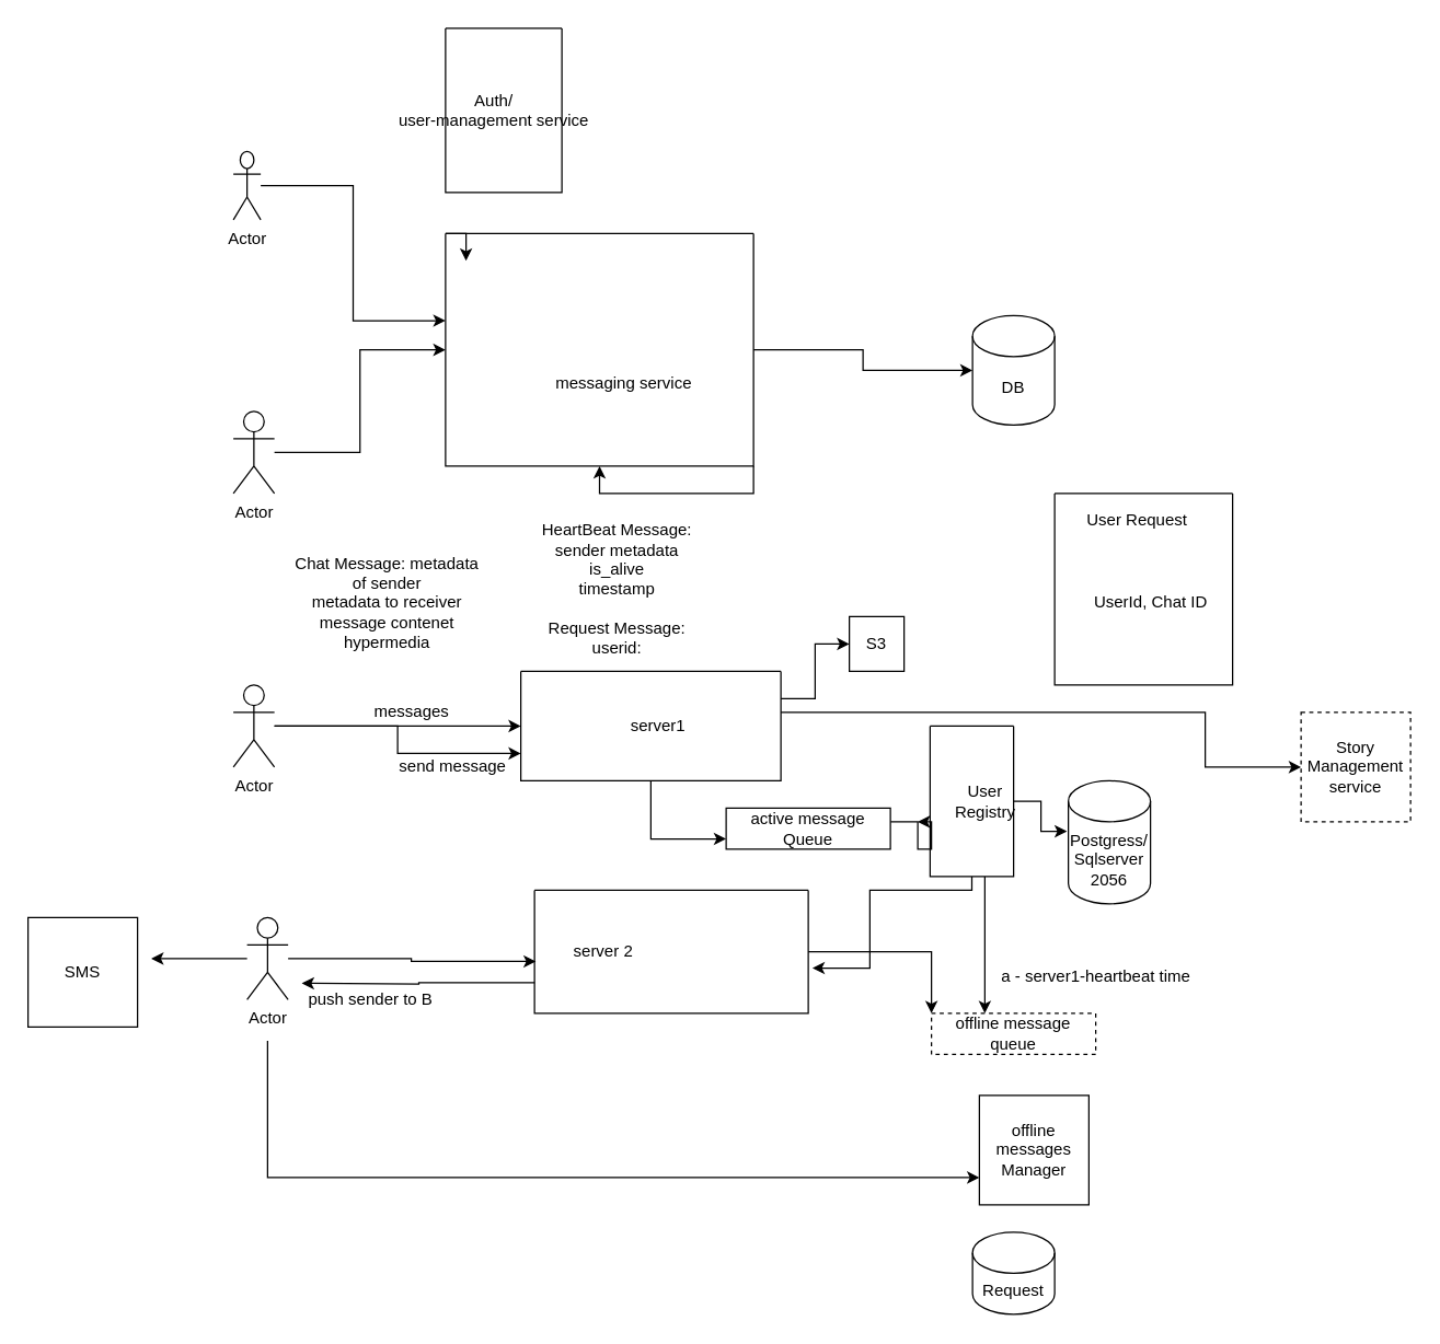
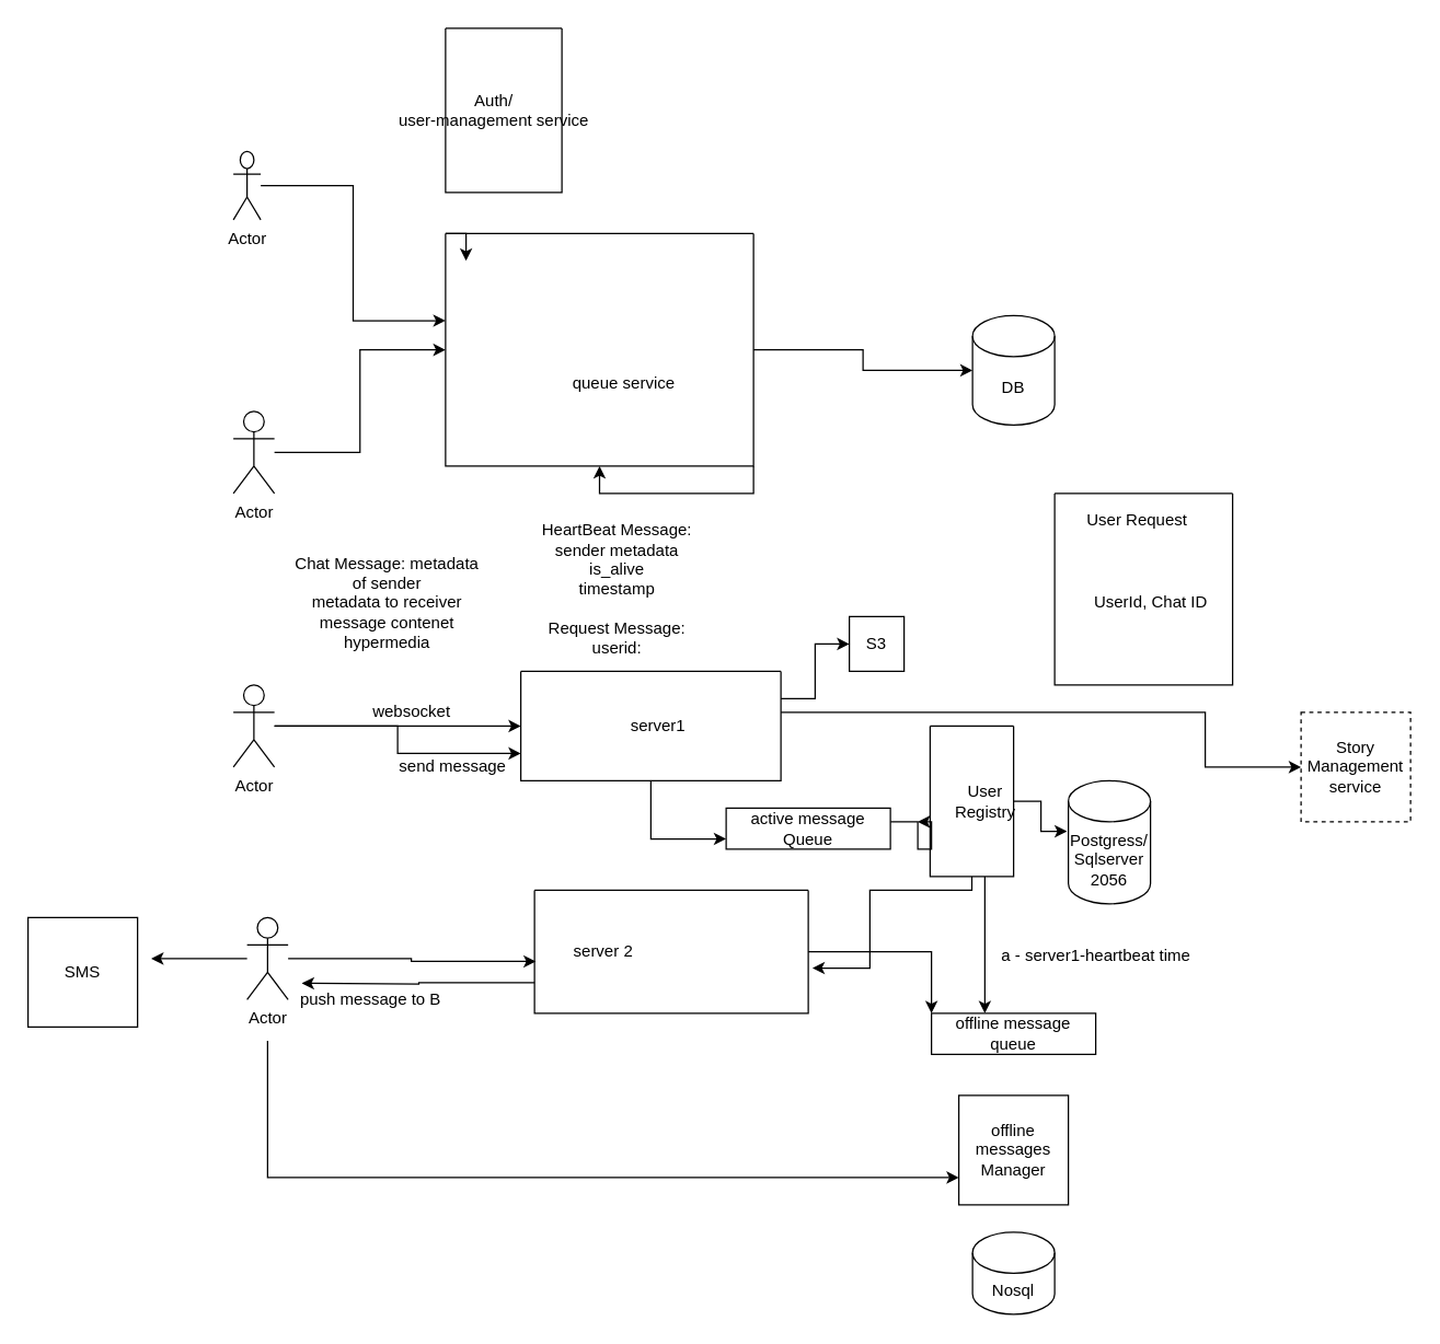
- <mxCell id="11" value="messaging service" style="text;html=1;align=center;verticalAlign=middle;resizable=0;points=[];autosize=1;strokeColor=none;" parent="10" vertex="1"><mxGeometry x="75" y="100" width="110" height="20" as="geometry" /></mxCell>
+ <mxCell id="11" value="queue service" style="text;html=1;align=center;verticalAlign=middle;resizable=0;points=[];autosize=1;strokeColor=none;" parent="10" vertex="1"><mxGeometry x="75" y="100" width="110" height="20" as="geometry" /></mxCell>
- <mxCell id="27" value="messages" style="text;html=1;align=center;verticalAlign=middle;resizable=0;points=[];autosize=1;strokeColor=none;" parent="1" vertex="1"><mxGeometry x="265" y="510" width="70" height="20" as="geometry" /></mxCell>
+ <mxCell id="27" value="websocket" style="text;html=1;align=center;verticalAlign=middle;resizable=0;points=[];autosize=1;strokeColor=none;" parent="1" vertex="1"><mxGeometry x="265" y="510" width="70" height="20" as="geometry" /></mxCell>
- <mxCell id="41" value="&lt;br&gt;a - server1-heartbeat time" style="text;html=1;align=center;verticalAlign=middle;resizable=0;points=[];autosize=1;strokeColor=none;" parent="1" vertex="1"><mxGeometry x="725" y="690" width="150" height="30" as="geometry" /></mxCell>
+ <mxCell id="41" value="&lt;br&gt;a - server1-heartbeat time" style="text;html=1;align=center;verticalAlign=middle;resizable=0;points=[];autosize=1;strokeColor=none;" parent="1" vertex="1"><mxGeometry x="725" y="675" width="150" height="30" as="geometry" /></mxCell>
- <mxCell id="40" value="push sender to B" style="text;html=1;align=center;verticalAlign=middle;resizable=0;points=[];autosize=1;strokeColor=none;" parent="1" vertex="1"><mxGeometry x="210" y="720" width="120" height="20" as="geometry" /></mxCell>
+ <mxCell id="40" value="push message to B" style="text;html=1;align=center;verticalAlign=middle;resizable=0;points=[];autosize=1;strokeColor=none;" parent="1" vertex="1"><mxGeometry x="210" y="720" width="120" height="20" as="geometry" /></mxCell>
- <mxCell id="42" value="offline message queue" style="rounded=0;whiteSpace=wrap;html=1;dashed=1;" parent="1" vertex="1"><mxGeometry x="680" y="740" width="120" height="30" as="geometry" /></mxCell>
+ <mxCell id="42" value="offline message queue" style="rounded=0;whiteSpace=wrap;html=1;" parent="1" vertex="1"><mxGeometry x="680" y="740" width="120" height="30" as="geometry" /></mxCell>
- <mxCell id="43" value="offline messages&lt;br&gt;Manager" style="whiteSpace=wrap;html=1;aspect=fixed;" parent="1" vertex="1"><mxGeometry x="715" y="800" width="80" height="80" as="geometry" /></mxCell>
+ <mxCell id="43" value="offline messages&lt;br&gt;Manager" style="whiteSpace=wrap;html=1;aspect=fixed;" parent="1" vertex="1"><mxGeometry x="700" y="800" width="80" height="80" as="geometry" /></mxCell>
- <mxCell id="44" value="Request" style="shape=cylinder3;whiteSpace=wrap;html=1;boundedLbl=1;backgroundOutline=1;size=15;" parent="1" vertex="1"><mxGeometry x="710" y="900" width="60" height="60" as="geometry" /></mxCell>
+ <mxCell id="44" value="Nosql" style="shape=cylinder3;whiteSpace=wrap;html=1;boundedLbl=1;backgroundOutline=1;size=15;" parent="1" vertex="1"><mxGeometry x="710" y="900" width="60" height="60" as="geometry" /></mxCell>
